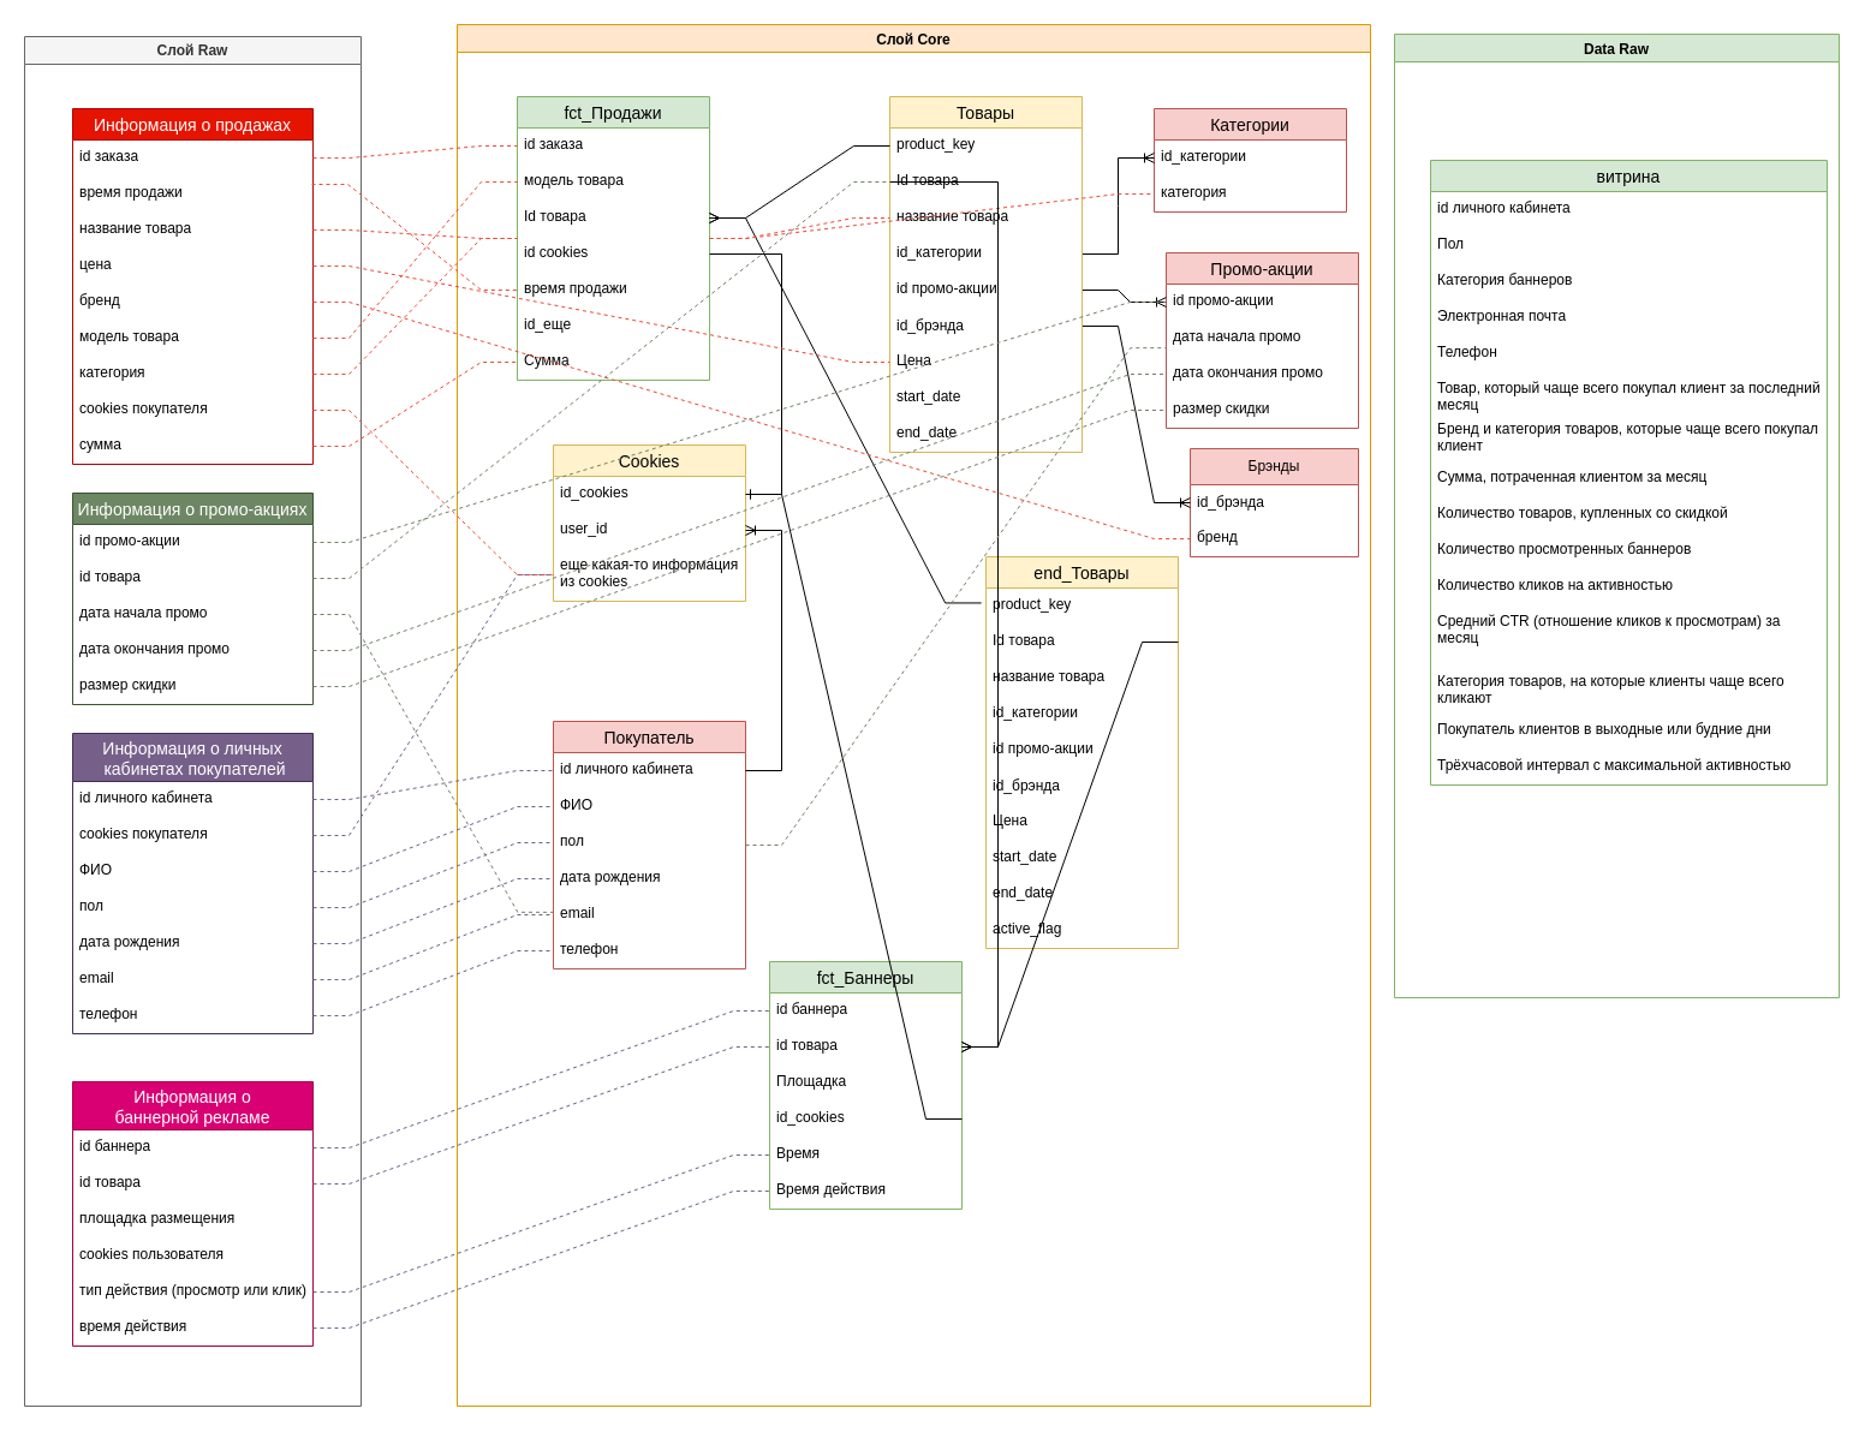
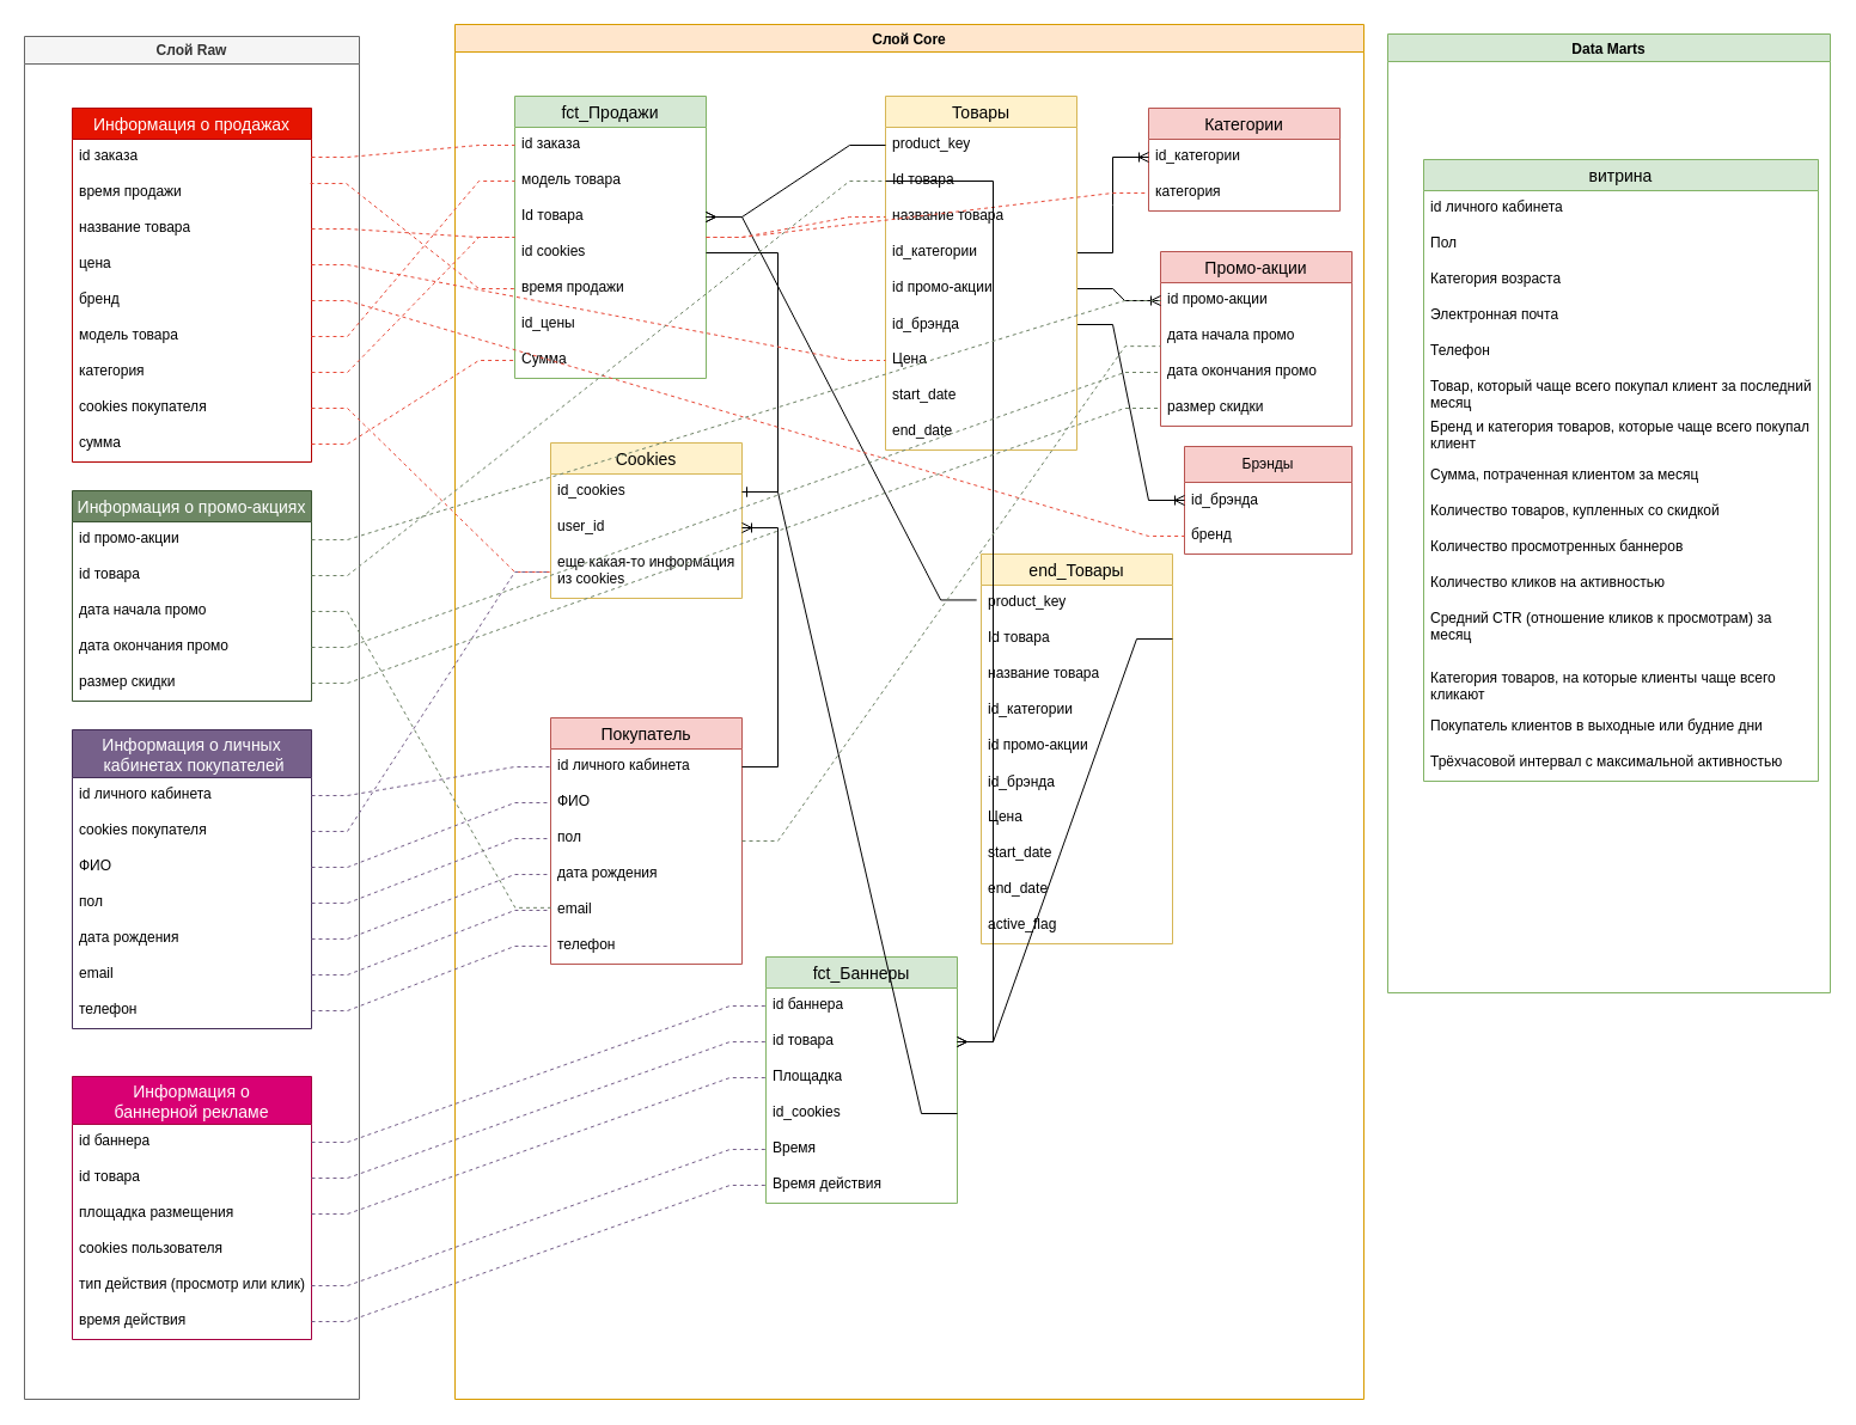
- <mxCell id="106" value="Data Raw" style="swimlane;fillColor=#d5e8d4;strokeColor=#82b366;" parent="1" vertex="1"><mxGeometry x="1160" y="28" width="370" height="802" as="geometry" /></mxCell>
+ <mxCell id="106" value="Data Marts" style="swimlane;fillColor=#d5e8d4;strokeColor=#82b366;" parent="1" vertex="1"><mxGeometry x="1160" y="28" width="370" height="802" as="geometry" /></mxCell>
- <mxCell id="110" value="Категория баннеров" style="text;strokeColor=none;fillColor=none;spacingLeft=4;spacingRight=4;overflow=hidden;rotatable=0;points=[[0,0.5],[1,0.5]];portConstraint=eastwest;fontSize=12;whiteSpace=wrap;html=1;" parent="107" vertex="1"><mxGeometry y="86" width="330" height="30" as="geometry" /></mxCell>
+ <mxCell id="110" value="Категория возраста" style="text;strokeColor=none;fillColor=none;spacingLeft=4;spacingRight=4;overflow=hidden;rotatable=0;points=[[0,0.5],[1,0.5]];portConstraint=eastwest;fontSize=12;whiteSpace=wrap;html=1;" parent="107" vertex="1"><mxGeometry y="86" width="330" height="30" as="geometry" /></mxCell>
- <mxCell id="76" value="id_еще" style="text;strokeColor=none;fillColor=none;spacingLeft=4;spacingRight=4;overflow=hidden;rotatable=0;points=[[0,0.5],[1,0.5]];portConstraint=eastwest;fontSize=12;whiteSpace=wrap;html=1;" parent="70" vertex="1"><mxGeometry y="176" width="160" height="30" as="geometry" /></mxCell>
+ <mxCell id="76" value="id_цены" style="text;strokeColor=none;fillColor=none;spacingLeft=4;spacingRight=4;overflow=hidden;rotatable=0;points=[[0,0.5],[1,0.5]];portConstraint=eastwest;fontSize=12;whiteSpace=wrap;html=1;" parent="70" vertex="1"><mxGeometry y="176" width="160" height="30" as="geometry" /></mxCell>
+ <mxCell id="146" value="" style="edgeStyle=entityRelationEdgeStyle;fontSize=12;html=1;endArrow=none;rounded=0;dashed=1;endFill=0;strokeColor=#76608a;" edge="1" parent="1" source="30" target="85"><mxGeometry width="100" height="100" relative="1" as="geometry"><mxPoint x="270" y="995" as="sourcePoint" /><mxPoint x="910" y="751" as="targetPoint" /></mxGeometry></mxCell>
